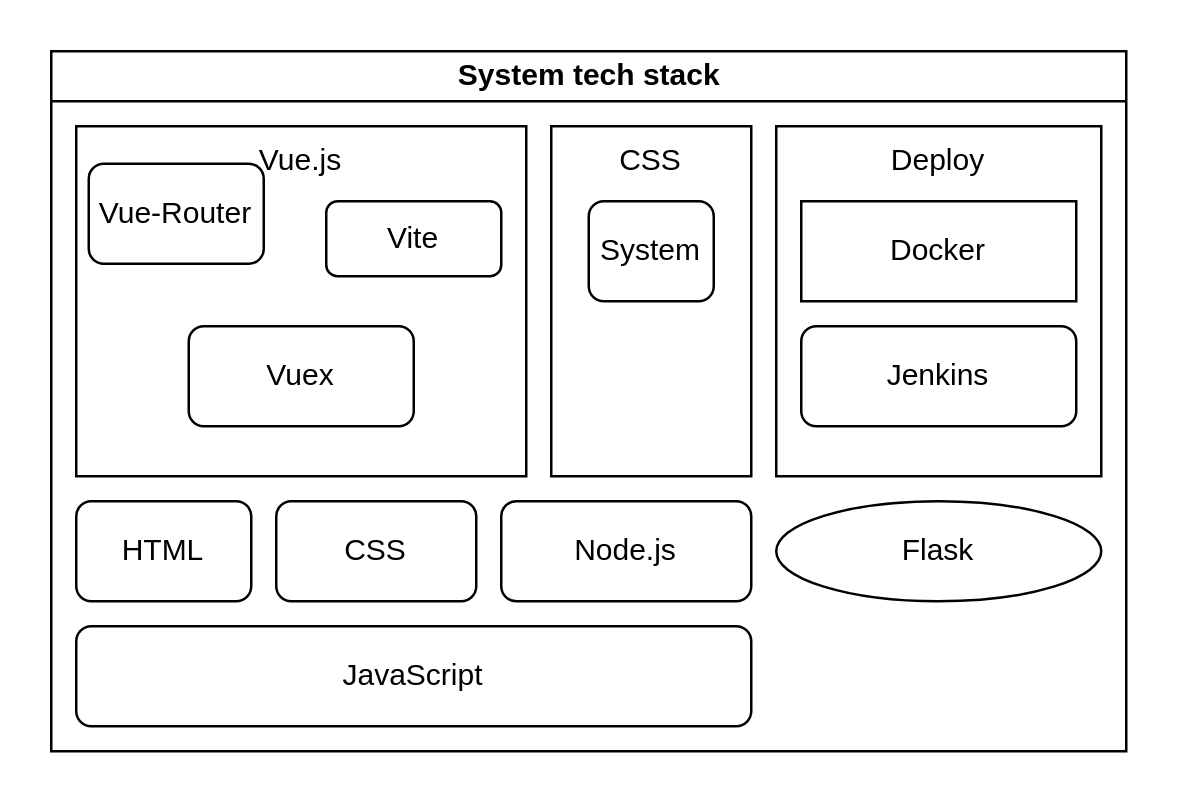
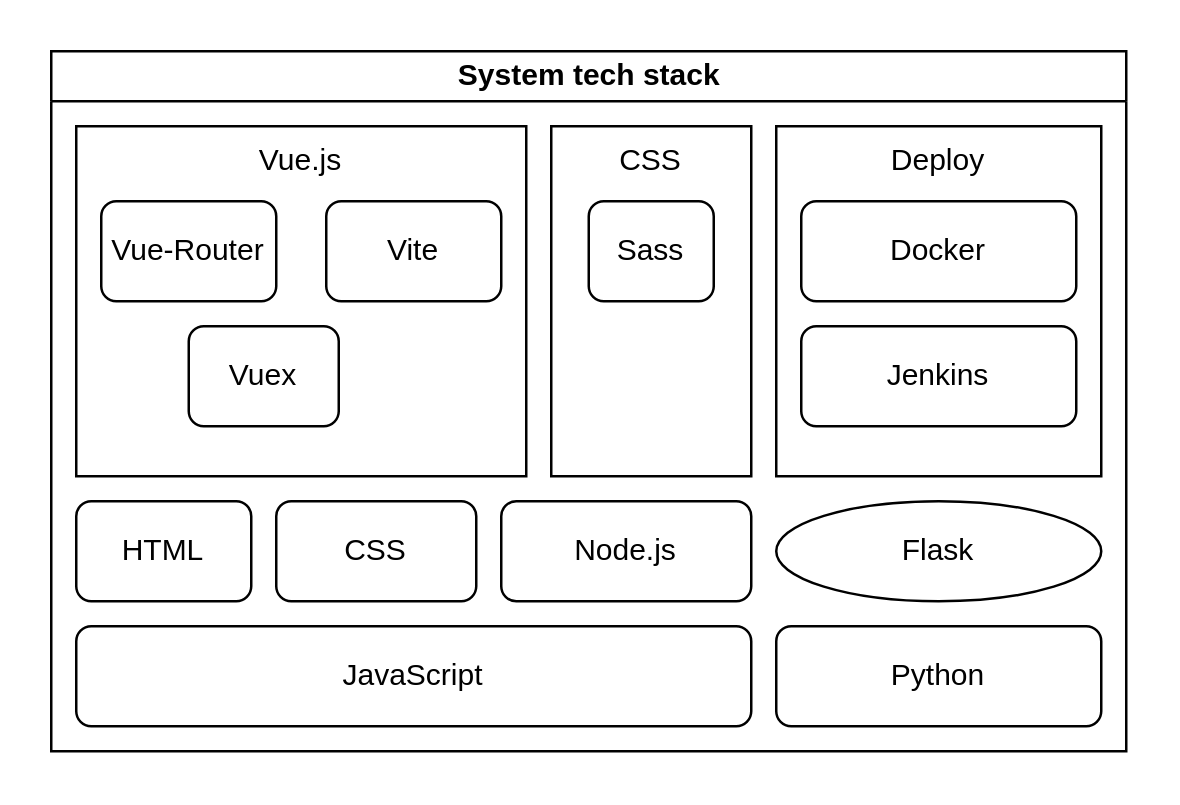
- <mxCell id="12" value="Vue-Router" style="rounded=1;whiteSpace=wrap;html=1;" vertex="1" parent="2"><mxGeometry x="15" y="45" width="70" height="40" as="geometry" /></mxCell>
+ <mxCell id="12" value="Vue-Router" style="rounded=1;whiteSpace=wrap;html=1;" vertex="1" parent="2"><mxGeometry x="20" y="60" width="70" height="40" as="geometry" /></mxCell>
- <mxCell id="14" value="Vite" style="rounded=1;whiteSpace=wrap;html=1;" vertex="1" parent="2"><mxGeometry x="110" y="60" width="70" height="30" as="geometry" /></mxCell>
+ <mxCell id="14" value="Vite" style="rounded=1;whiteSpace=wrap;html=1;" vertex="1" parent="2"><mxGeometry x="110" y="60" width="70" height="40" as="geometry" /></mxCell>
- <mxCell id="15" value="System" style="rounded=1;whiteSpace=wrap;html=1;" vertex="1" parent="2"><mxGeometry x="215" y="60" width="50" height="40" as="geometry" /></mxCell>
+ <mxCell id="15" value="Sass" style="rounded=1;whiteSpace=wrap;html=1;" vertex="1" parent="2"><mxGeometry x="215" y="60" width="50" height="40" as="geometry" /></mxCell>
- <mxCell id="16" value="Docker" style="whiteSpace=wrap;html=1;rounded=0;" vertex="1" parent="2"><mxGeometry x="300" y="60" width="110" height="40" as="geometry" /></mxCell>
+ <mxCell id="16" value="Docker" style="rounded=1;whiteSpace=wrap;html=1;" vertex="1" parent="2"><mxGeometry x="300" y="60" width="110" height="40" as="geometry" /></mxCell>
- <mxCell id="13" value="Vuex" style="rounded=1;whiteSpace=wrap;html=1;" vertex="1" parent="2"><mxGeometry x="55" y="110" width="90" height="40" as="geometry" /></mxCell>
+ <mxCell id="13" value="Vuex" style="rounded=1;whiteSpace=wrap;html=1;" vertex="1" parent="2"><mxGeometry x="55" y="110" width="60" height="40" as="geometry" /></mxCell>
+ <mxCell id="9" value="Python" style="rounded=1;whiteSpace=wrap;html=1;" vertex="1" parent="2"><mxGeometry x="290" y="230" width="130" height="40" as="geometry" /></mxCell>
